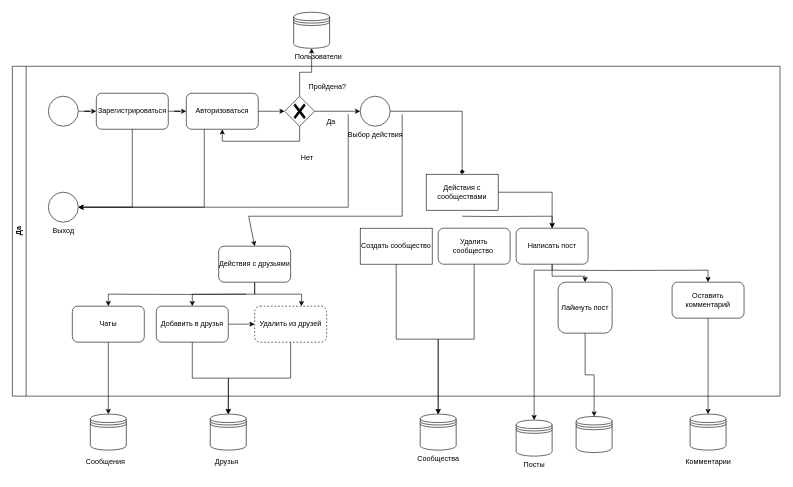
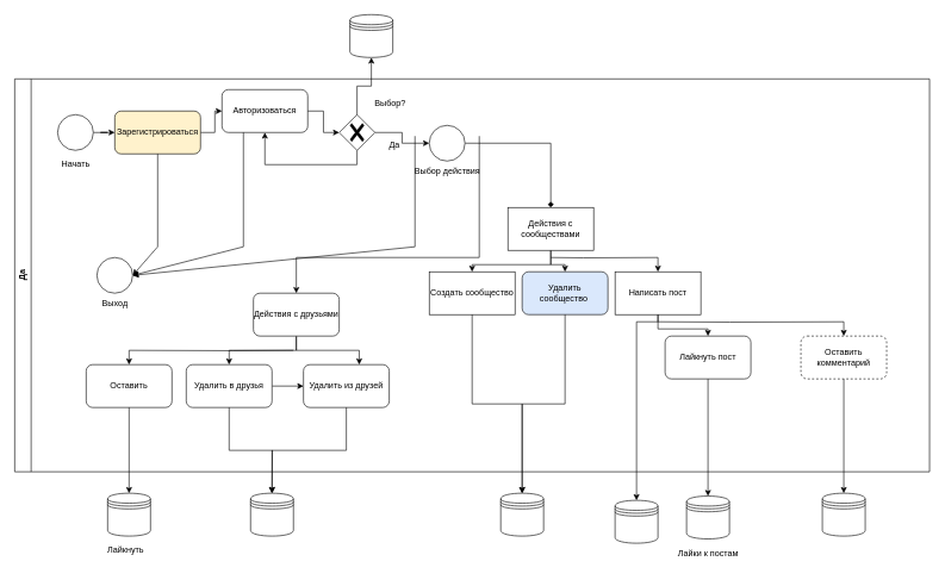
- <mxCell id="40" value="Пользователи" style="text;html=1;align=center;verticalAlign=middle;resizable=0;points=[];autosize=1;strokeColor=none;fillColor=none;" vertex="1" parent="1"><mxGeometry x="480" y="80" width="100" height="30" as="geometry" /></mxCell>
- <mxCell id="15" value="Пройдена?" style="text;html=1;align=center;verticalAlign=middle;resizable=0;points=[];autosize=1;strokeColor=none;fillColor=none;" vertex="1" parent="2"><mxGeometry x="480" y="20" width="90" height="30" as="geometry" /></mxCell>
+ <mxCell id="15" value="Выбор?" style="text;html=1;align=center;verticalAlign=middle;resizable=0;points=[];autosize=1;strokeColor=none;fillColor=none;" vertex="1" parent="2"><mxGeometry x="480" y="20" width="90" height="30" as="geometry" /></mxCell>
- <mxCell id="6" value="Зарегистрироваться" style="rounded=1;whiteSpace=wrap;html=1;" vertex="1" parent="2"><mxGeometry x="140" y="45" width="120" height="60" as="geometry" /></mxCell>
+ <mxCell id="6" value="Зарегистрироваться" style="rounded=1;whiteSpace=wrap;html=1;fillColor=#fff2cc;" vertex="1" parent="2"><mxGeometry x="140" y="45" width="120" height="60" as="geometry" /></mxCell>
- <mxCell id="7" value="Авторизоваться" style="rounded=1;whiteSpace=wrap;html=1;" vertex="1" parent="2"><mxGeometry x="290" y="45" width="120" height="60" as="geometry" /></mxCell>
+ <mxCell id="7" value="Авторизоваться" style="rounded=1;whiteSpace=wrap;html=1;" vertex="1" parent="2"><mxGeometry x="290" y="15" width="120" height="60" as="geometry" /></mxCell>
- <mxCell id="13" value="Выбор действия" style="points=[[0.145,0.145,0],[0.5,0,0],[0.855,0.145,0],[1,0.5,0],[0.855,0.855,0],[0.5,1,0],[0.145,0.855,0],[0,0.5,0]];shape=mxgraph.bpmn.event;html=1;verticalLabelPosition=bottom;labelBackgroundColor=#ffffff;verticalAlign=top;align=center;perimeter=ellipsePerimeter;outlineConnect=0;aspect=fixed;outline=standard;symbol=general;" vertex="1" parent="2"><mxGeometry x="580" y="50" width="50" height="50" as="geometry" /></mxCell>
+ <mxCell id="13" value="Выбор действия" style="points=[[0.145,0.145,0],[0.5,0,0],[0.855,0.145,0],[1,0.5,0],[0.855,0.855,0],[0.5,1,0],[0.145,0.855,0],[0,0.5,0]];shape=mxgraph.bpmn.event;html=1;verticalLabelPosition=bottom;labelBackgroundColor=#ffffff;verticalAlign=top;align=center;perimeter=ellipsePerimeter;outlineConnect=0;aspect=fixed;outline=standard;symbol=general;" vertex="1" parent="2"><mxGeometry x="580" y="65" width="50" height="50" as="geometry" /></mxCell>
+ <mxCell id="8" value="Начать" style="text;html=1;align=center;verticalAlign=middle;resizable=0;points=[];autosize=1;strokeColor=none;fillColor=none;" vertex="1" parent="2"><mxGeometry x="55" y="105" width="60" height="30" as="geometry" /></mxCell>
- <mxCell id="41" value="Нет" style="text;html=1;align=center;verticalAlign=middle;resizable=0;points=[];autosize=1;strokeColor=none;fillColor=none;" vertex="1" parent="1"><mxGeometry x="491" y="248" width="40" height="30" as="geometry" /></mxCell>
- <mxCell id="27" style="edgeStyle=orthogonalEdgeStyle;rounded=0;orthogonalLoop=1;jettySize=auto;html=1;" edge="1" parent="2" source="29" target="34"><mxGeometry relative="1" as="geometry" /></mxCell>
+ <mxCell id="27" style="edgeStyle=orthogonalEdgeStyle;rounded=0;orthogonalLoop=1;jettySize=auto;html=1;entryX=0.5;entryY=0;entryDx=0;entryDy=0;" edge="1" parent="2" source="29" target="31"><mxGeometry relative="1" as="geometry" /></mxCell>
- <mxCell id="16" value="Выход" style="points=[[0.145,0.145,0],[0.5,0,0],[0.855,0.145,0],[1,0.5,0],[0.855,0.855,0],[0.5,1,0],[0.145,0.855,0],[0,0.5,0]];shape=mxgraph.bpmn.event;html=1;verticalLabelPosition=bottom;labelBackgroundColor=#ffffff;verticalAlign=top;align=center;perimeter=ellipsePerimeter;outlineConnect=0;aspect=fixed;outline=standard;symbol=general;" vertex="1" parent="2"><mxGeometry x="60" y="210" width="50" height="50" as="geometry" /></mxCell>
+ <mxCell id="16" value="Выход" style="points=[[0.145,0.145,0],[0.5,0,0],[0.855,0.145,0],[1,0.5,0],[0.855,0.855,0],[0.5,1,0],[0.145,0.855,0],[0,0.5,0]];shape=mxgraph.bpmn.event;html=1;verticalLabelPosition=bottom;labelBackgroundColor=#ffffff;verticalAlign=top;align=center;perimeter=ellipsePerimeter;outlineConnect=0;aspect=fixed;outline=standard;symbol=general;" vertex="1" parent="2"><mxGeometry x="115" y="250" width="50" height="50" as="geometry" /></mxCell>
+ <mxCell id="26" style="edgeStyle=orthogonalEdgeStyle;rounded=0;orthogonalLoop=1;jettySize=auto;html=1;entryX=0.5;entryY=0;entryDx=0;entryDy=0;" edge="1" parent="2" source="29" target="30"><mxGeometry relative="1" as="geometry"><Array as="points"><mxPoint x="750" y="260" /><mxPoint x="640" y="260" /></Array></mxGeometry></mxCell>
- <mxCell id="31" value="Удалить сообщество&amp;nbsp;" style="rounded=1;whiteSpace=wrap;html=1;" vertex="1" parent="2"><mxGeometry x="710" y="270" width="120" height="60" as="geometry" /></mxCell>
+ <mxCell id="31" value="Удалить сообщество&amp;nbsp;" style="rounded=1;whiteSpace=wrap;html=1;fillColor=#dae8fc;" vertex="1" parent="2"><mxGeometry x="710" y="270" width="120" height="60" as="geometry" /></mxCell>
- <mxCell id="34" value="Написать пост" style="rounded=1;whiteSpace=wrap;html=1;" vertex="1" parent="2"><mxGeometry x="840" y="270" width="120" height="60" as="geometry" /></mxCell>
+ <mxCell id="34" value="Написать пост" style="whiteSpace=wrap;html=1;rounded=0;" vertex="1" parent="2"><mxGeometry x="840" y="270" width="120" height="60" as="geometry" /></mxCell>
- <mxCell id="22" value="Действия с друзьями" style="rounded=1;whiteSpace=wrap;html=1;" vertex="1" parent="2"><mxGeometry x="344" y="300" width="120" height="60" as="geometry" /></mxCell>
+ <mxCell id="22" value="Действия с друзьями" style="rounded=1;whiteSpace=wrap;html=1;" vertex="1" parent="2"><mxGeometry x="334" y="300" width="120" height="60" as="geometry" /></mxCell>
- <mxCell id="36" value="Оставить комментарий" style="rounded=1;whiteSpace=wrap;html=1;" vertex="1" parent="2"><mxGeometry x="1100" y="360" width="120" height="60" as="geometry" /></mxCell>
+ <mxCell id="36" value="Оставить комментарий" style="rounded=1;whiteSpace=wrap;html=1;dashed=1;" vertex="1" parent="2"><mxGeometry x="1100" y="360" width="120" height="60" as="geometry" /></mxCell>
- <mxCell id="35" value="Лайкнуть пост" style="rounded=1;whiteSpace=wrap;html=1;" vertex="1" parent="2"><mxGeometry x="910" y="360" width="90" height="85" as="geometry" /></mxCell>
+ <mxCell id="35" value="Лайкнуть пост" style="rounded=1;whiteSpace=wrap;html=1;" vertex="1" parent="2"><mxGeometry x="910" y="360" width="120" height="60" as="geometry" /></mxCell>
- <mxCell id="37" value="Чаты" style="rounded=1;whiteSpace=wrap;html=1;" vertex="1" parent="2"><mxGeometry x="100" y="400" width="120" height="60" as="geometry" /></mxCell>
+ <mxCell id="37" value="Оставить" style="rounded=1;whiteSpace=wrap;html=1;" vertex="1" parent="2"><mxGeometry x="100" y="400" width="120" height="60" as="geometry" /></mxCell>
- <mxCell id="24" value="Добавить в друзья" style="rounded=1;whiteSpace=wrap;html=1;" vertex="1" parent="2"><mxGeometry x="240" y="400" width="120" height="60" as="geometry" /></mxCell>
+ <mxCell id="24" value="Удалить в друзья" style="rounded=1;whiteSpace=wrap;html=1;" vertex="1" parent="2"><mxGeometry x="240" y="400" width="120" height="60" as="geometry" /></mxCell>
- <mxCell id="25" value="Удалить из друзей" style="rounded=1;whiteSpace=wrap;html=1;dashed=1;" vertex="1" parent="2"><mxGeometry x="404" y="400" width="120" height="60" as="geometry" /></mxCell>
+ <mxCell id="25" value="Удалить из друзей" style="rounded=1;whiteSpace=wrap;html=1;" vertex="1" parent="2"><mxGeometry x="404" y="400" width="120" height="60" as="geometry" /></mxCell>
- <mxCell id="50" value="Сообщества" style="text;html=1;align=center;verticalAlign=middle;resizable=0;points=[];autosize=1;strokeColor=none;fillColor=none;" vertex="1" parent="1"><mxGeometry x="685" y="750" width="90" height="30" as="geometry" /></mxCell>
- <mxCell id="63" value="Сообщения" style="text;html=1;align=center;verticalAlign=middle;resizable=0;points=[];autosize=1;strokeColor=none;fillColor=none;" vertex="1" parent="1"><mxGeometry y="754" width="90" height="30" as="geometry" x="130" /></mxCell>
+ <mxCell id="63" value="Лайкнуть" style="text;html=1;align=center;verticalAlign=middle;resizable=0;points=[];autosize=1;strokeColor=none;fillColor=none;" vertex="1" parent="1"><mxGeometry y="754" width="90" height="30" as="geometry" x="130" /></mxCell>
- <mxCell id="45" value="Друзья" style="text;html=1;align=center;verticalAlign=middle;resizable=0;points=[];autosize=1;strokeColor=none;fillColor=none;" vertex="1" parent="1"><mxGeometry x="347" y="754" width="60" height="30" as="geometry" /></mxCell>
- <mxCell id="54" value="Комментарии" style="text;html=1;align=center;verticalAlign=middle;resizable=0;points=[];autosize=1;strokeColor=none;fillColor=none;" vertex="1" parent="1"><mxGeometry x="1130" y="754" width="100" height="30" as="geometry" /></mxCell>
- <mxCell id="52" value="Посты" style="text;html=1;align=center;verticalAlign=middle;resizable=0;points=[];autosize=1;strokeColor=none;fillColor=none;" vertex="1" parent="1"><mxGeometry x="860" y="760" width="60" height="30" as="geometry" /></mxCell>
+ <mxCell id="56" value="Лайки к постам" style="text;html=1;align=center;verticalAlign=middle;resizable=0;points=[];autosize=1;strokeColor=none;fillColor=none;" vertex="1" parent="1"><mxGeometry x="935" y="760" width="110" height="30" as="geometry" /></mxCell>
